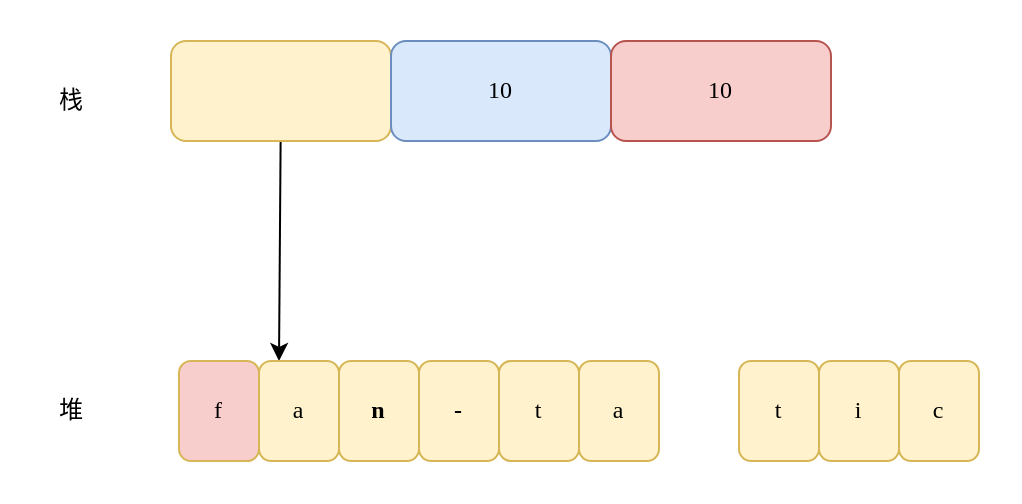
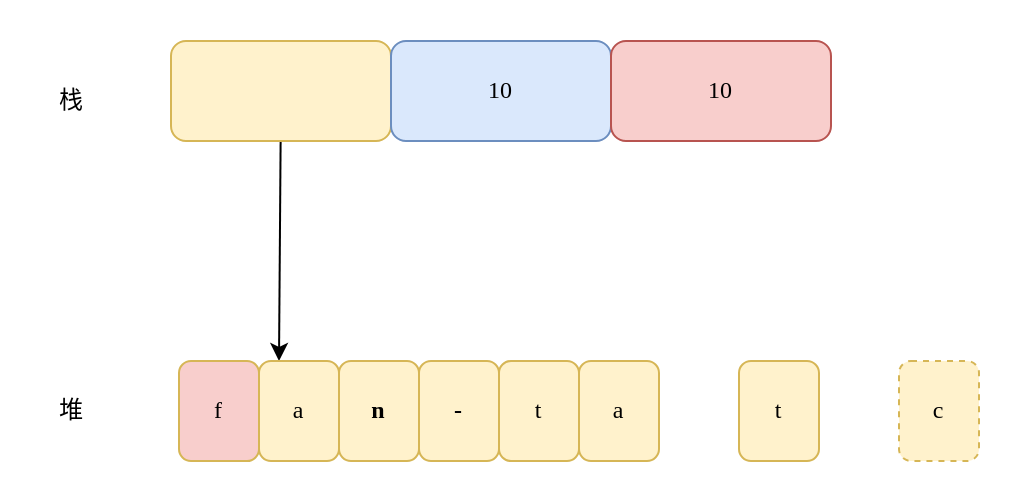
- <mxCell id="14" value="i" style="rounded=1;whiteSpace=wrap;html=1;fontFamily=Comic Sans MS;fillColor=#fff2cc;strokeColor=#d6b656;" vertex="1" parent="1"><mxGeometry x="409" y="180" width="40" height="50" as="geometry" /></mxCell>
- <mxCell id="15" value="c" style="rounded=1;whiteSpace=wrap;html=1;fontFamily=Comic Sans MS;fillColor=#fff2cc;strokeColor=#d6b656;" vertex="1" parent="1"><mxGeometry x="449" y="180" width="40" height="50" as="geometry" /></mxCell>
+ <mxCell id="15" value="c" style="rounded=1;whiteSpace=wrap;html=1;fontFamily=Comic Sans MS;fillColor=#fff2cc;strokeColor=#d6b656;dashed=1;" vertex="1" parent="1"><mxGeometry x="449" y="180" width="40" height="50" as="geometry" /></mxCell>
